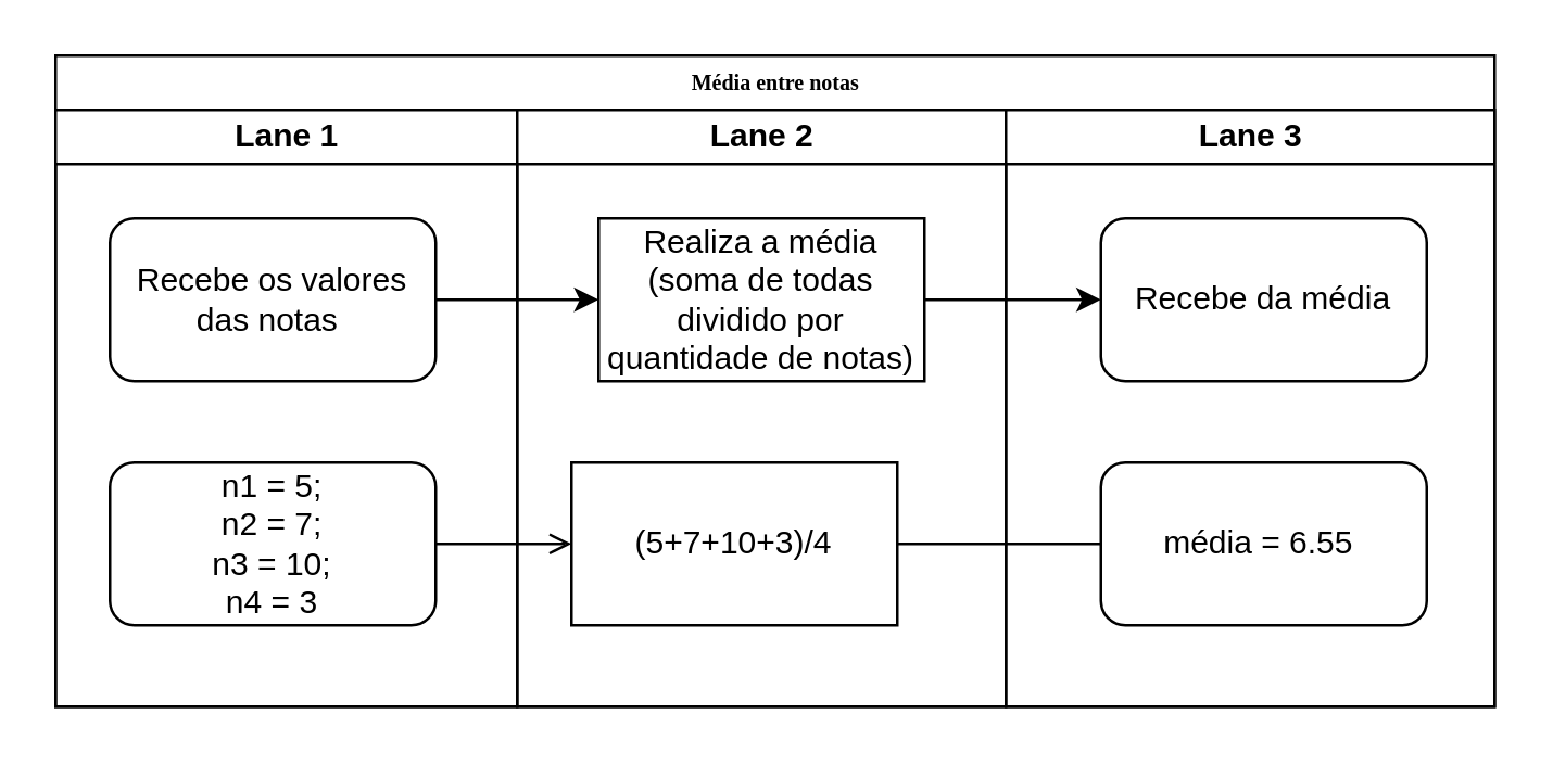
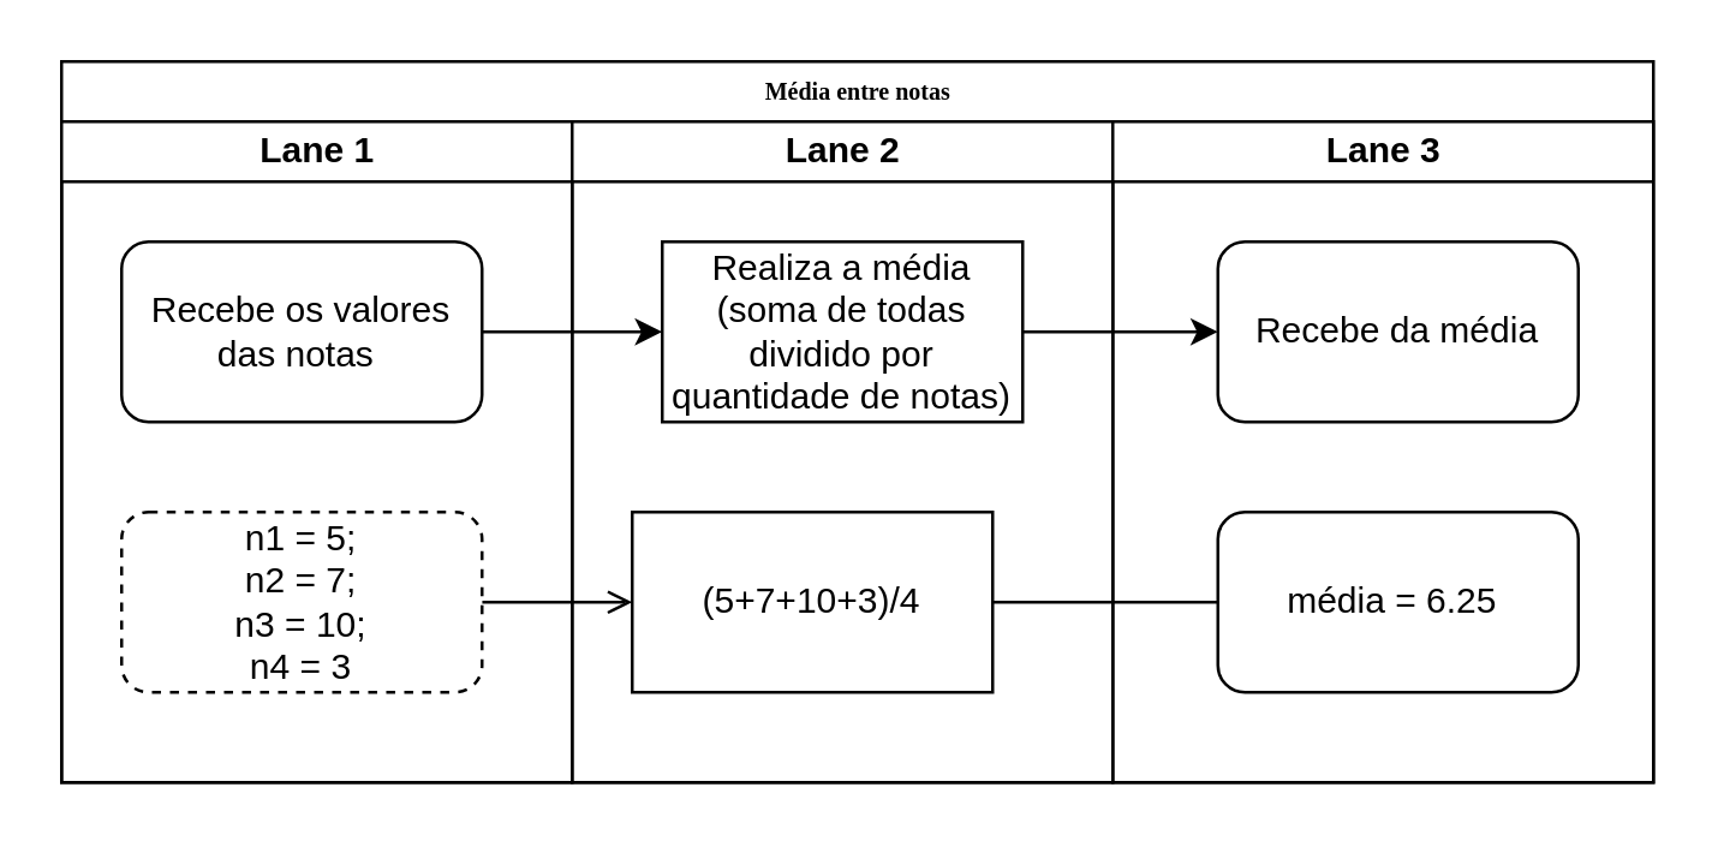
- <mxCell id="8" value="n1 = 5;&lt;br&gt;n2 = 7; &lt;br&gt;n3 = 10;&lt;br&gt;n4 = 3" style="rounded=1;whiteSpace=wrap;html=1;" vertex="1" parent="5"><mxGeometry x="-150" y="130" width="120" height="60" as="geometry" /></mxCell>
+ <mxCell id="8" value="n1 = 5;&lt;br&gt;n2 = 7; &lt;br&gt;n3 = 10;&lt;br&gt;n4 = 3" style="rounded=1;whiteSpace=wrap;html=1;dashed=1;" vertex="1" parent="5"><mxGeometry x="-150" y="130" width="120" height="60" as="geometry" /></mxCell>
- <mxCell id="12" value="média = 6.55&amp;nbsp;" style="rounded=1;whiteSpace=wrap;html=1;" vertex="1" parent="10"><mxGeometry x="35" y="130" width="120" height="60" as="geometry" /></mxCell>
+ <mxCell id="12" value="média = 6.25&amp;nbsp;" style="rounded=1;whiteSpace=wrap;html=1;" vertex="1" parent="10"><mxGeometry x="35" y="130" width="120" height="60" as="geometry" /></mxCell>
